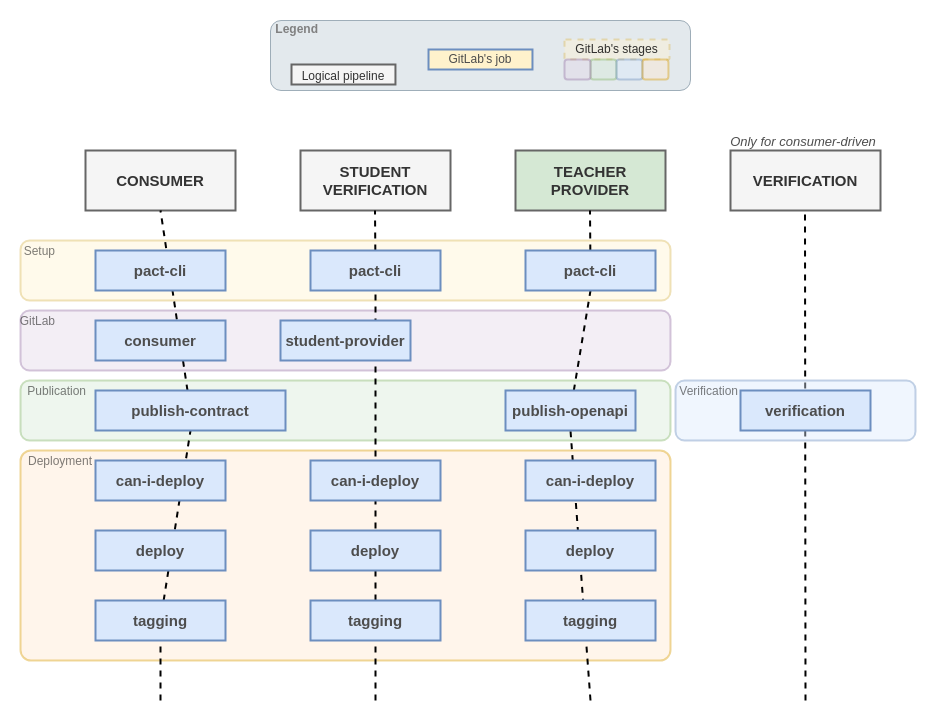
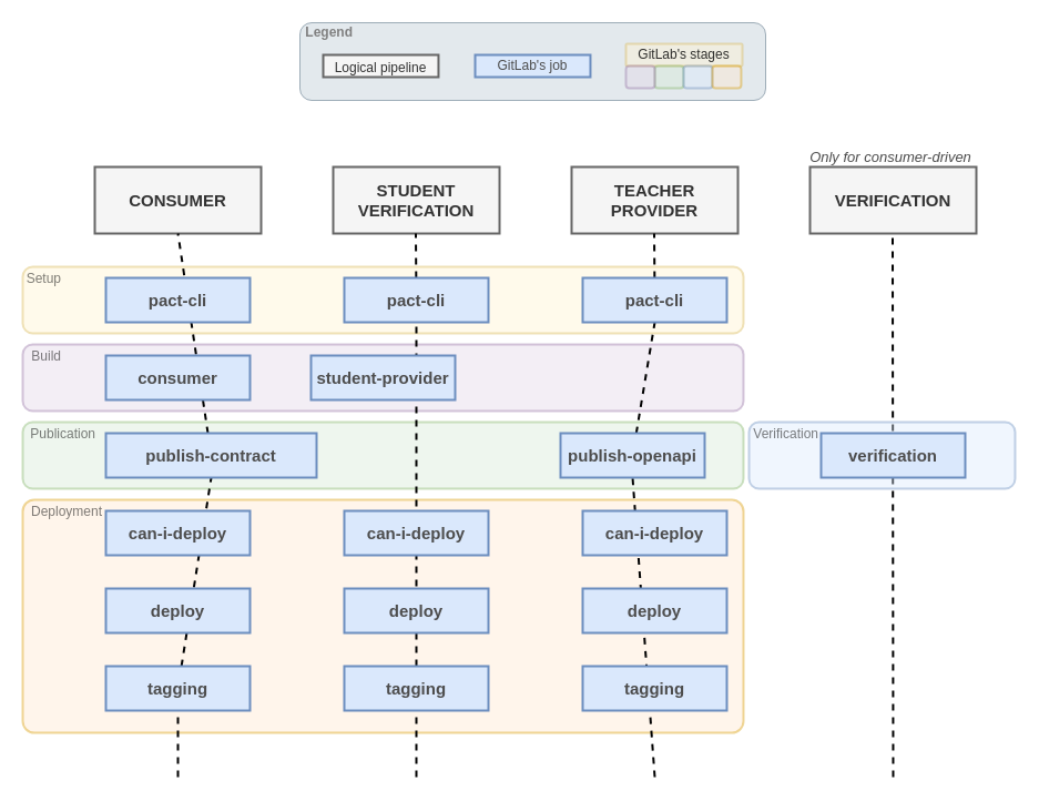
- <mxCell id="43" value="GitLab's stages" style="rounded=1;whiteSpace=wrap;html=1;labelPosition=center;verticalLabelPosition=middle;align=center;verticalAlign=middle;spacing=0;spacingTop=0;spacingBottom=0;fillColor=#fff2cc;strokeColor=#d6b656;strokeWidth=2;textOpacity=80;opacity=40;spacingRight=0;imageHeight=24;arcSize=5;dashed=1;" parent="42" vertex="1"><mxGeometry width="105" height="20" as="geometry" /></mxCell>
+ <mxCell id="43" value="GitLab's stages" style="rounded=1;whiteSpace=wrap;html=1;labelPosition=center;verticalLabelPosition=middle;align=center;verticalAlign=middle;spacing=0;spacingTop=0;spacingBottom=0;fillColor=#fff2cc;strokeColor=#d6b656;strokeWidth=2;textOpacity=80;opacity=40;spacingRight=0;imageHeight=24;arcSize=5;" parent="42" vertex="1"><mxGeometry width="105" height="20" as="geometry" /></mxCell>
- <mxCell id="40" value="GitLab's job" style="rounded=0;whiteSpace=wrap;html=1;fillColor=#fff2cc;strokeColor=#6c8ebf;fontStyle=0;fontColor=#4D4D4D;fontSize=12;labelBorderColor=none;strokeWidth=2;" parent="38" vertex="1"><mxGeometry x="158.025" y="29" width="103.95" height="20" as="geometry" /></mxCell>
+ <mxCell id="40" value="GitLab's job" style="rounded=0;whiteSpace=wrap;html=1;fillColor=#dae8fc;strokeColor=#6c8ebf;fontStyle=0;fontColor=#4D4D4D;fontSize=12;labelBorderColor=none;strokeWidth=2;" parent="38" vertex="1"><mxGeometry x="158.025" y="29" width="103.95" height="20" as="geometry" /></mxCell>
- <mxCell id="41" value="&lt;font style=&quot;font-size: 12px;&quot;&gt;Logical pipeline&lt;/font&gt;" style="rounded=0;whiteSpace=wrap;html=1;fillColor=#f5f5f5;fontColor=#333333;strokeColor=#666666;fontStyle=0;fontSize=15;strokeWidth=2;" parent="38" vertex="1"><mxGeometry x="21" y="44" width="103.95" height="20" as="geometry" /></mxCell>
+ <mxCell id="41" value="&lt;font style=&quot;font-size: 12px;&quot;&gt;Logical pipeline&lt;/font&gt;" style="rounded=0;whiteSpace=wrap;html=1;fillColor=#f5f5f5;fontColor=#333333;strokeColor=#666666;fontStyle=0;fontSize=15;strokeWidth=2;" parent="38" vertex="1"><mxGeometry x="21" y="29" width="103.95" height="20" as="geometry" /></mxCell>
- <mxCell id="26" value="TEACHER PROVIDER" style="rounded=0;whiteSpace=wrap;html=1;fillColor=#d5e8d4;fontColor=#333333;strokeColor=#666666;fontStyle=1;fontSize=15;strokeWidth=2;" parent="1" vertex="1"><mxGeometry x="515" y="150" width="150" height="60" as="geometry" /></mxCell>
+ <mxCell id="26" value="TEACHER PROVIDER" style="rounded=0;whiteSpace=wrap;html=1;fillColor=#f5f5f5;fontColor=#333333;strokeColor=#666666;fontStyle=1;fontSize=15;strokeWidth=2;" parent="1" vertex="1"><mxGeometry x="515" y="150" width="150" height="60" as="geometry" /></mxCell>
- <mxCell id="4" value="GitLab" style="rounded=1;whiteSpace=wrap;html=1;labelPosition=left;verticalLabelPosition=top;align=right;verticalAlign=bottom;spacing=-35;spacingTop=0;spacingBottom=17;fillColor=#e1d5e7;strokeColor=#9673a6;strokeWidth=2;textOpacity=50;opacity=40;" parent="1" vertex="1"><mxGeometry x="20" y="310" width="650" height="60" as="geometry" /></mxCell>
+ <mxCell id="4" value="Build" style="rounded=1;whiteSpace=wrap;html=1;labelPosition=left;verticalLabelPosition=top;align=right;verticalAlign=bottom;spacing=-35;spacingTop=0;spacingBottom=17;fillColor=#e1d5e7;strokeColor=#9673a6;strokeWidth=2;textOpacity=50;opacity=40;" parent="1" vertex="1"><mxGeometry x="20" y="310" width="650" height="60" as="geometry" /></mxCell>
